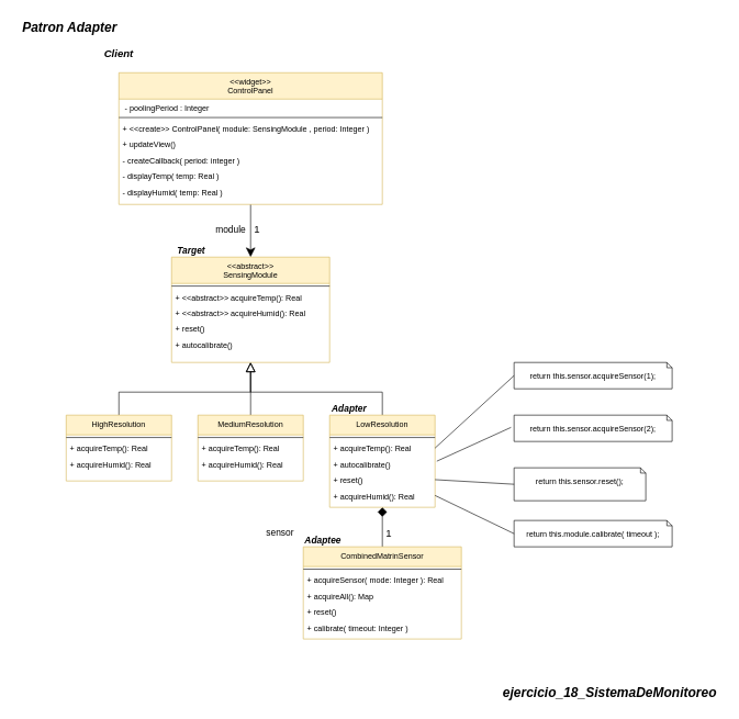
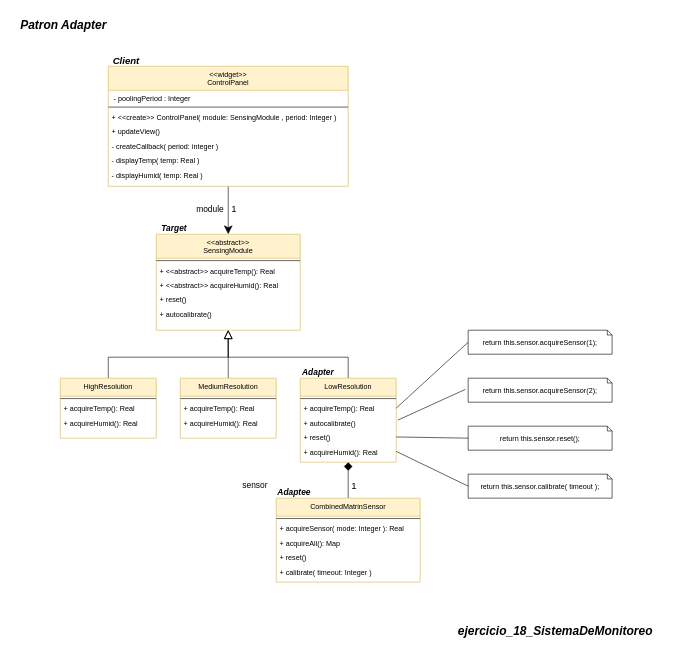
- <mxCell id="58" value="&lt;b style=&quot;font-size: 16px;&quot;&gt;&lt;i style=&quot;font-size: 16px;&quot;&gt;Client&lt;/i&gt;&lt;/b&gt;" style="text;html=1;align=center;verticalAlign=middle;whiteSpace=wrap;rounded=0;fontSize=16;" vertex="1" parent="1"><mxGeometry x="150" y="70" width="60" height="20" as="geometry" /></mxCell>
+ <mxCell id="58" value="&lt;b style=&quot;font-size: 16px;&quot;&gt;&lt;i style=&quot;font-size: 16px;&quot;&gt;Client&lt;/i&gt;&lt;/b&gt;" style="text;html=1;align=center;verticalAlign=middle;whiteSpace=wrap;rounded=0;fontSize=16;" vertex="1" parent="1"><mxGeometry x="180" y="90" width="60" height="20" as="geometry" /></mxCell>
- <mxCell id="47" value="return this.sensor.reset();" style="shape=note2;boundedLbl=1;whiteSpace=wrap;html=1;size=8;verticalAlign=top;align=center;" vertex="1" parent="1"><mxGeometry x="780" y="710" width="200" height="50" as="geometry" /></mxCell>
+ <mxCell id="47" value="return this.sensor.reset();" style="shape=note2;boundedLbl=1;whiteSpace=wrap;html=1;size=8;verticalAlign=top;align=center;" vertex="1" parent="1"><mxGeometry x="780" y="710" width="240" height="40" as="geometry" /></mxCell>
- <mxCell id="48" value="return this.module.calibrate( timeout );" style="shape=note2;boundedLbl=1;whiteSpace=wrap;html=1;size=8;verticalAlign=top;align=center;" vertex="1" parent="1"><mxGeometry x="780" y="790" width="240" height="40" as="geometry" /></mxCell>
+ <mxCell id="48" value="return this.sensor.calibrate( timeout );" style="shape=note2;boundedLbl=1;whiteSpace=wrap;html=1;size=8;verticalAlign=top;align=center;" vertex="1" parent="1"><mxGeometry x="780" y="790" width="240" height="40" as="geometry" /></mxCell>
